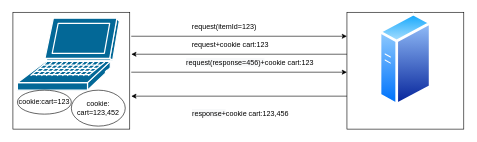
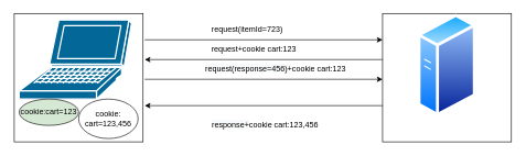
- <mxCell id="10" value="request(itemId=123)" style="text;html=1;align=center;verticalAlign=middle;resizable=0;points=[];autosize=1;strokeColor=none;fillColor=none;" parent="1" vertex="1"><mxGeometry x="308" y="30" width="130" height="30" as="geometry" /></mxCell>
+ <mxCell id="10" value="request(itemId=723)" style="text;html=1;align=center;verticalAlign=middle;resizable=0;points=[];autosize=1;strokeColor=none;fillColor=none;" parent="1" vertex="1"><mxGeometry x="308" y="30" width="130" height="30" as="geometry" /></mxCell>
- <mxCell id="14" value="cookie:cart=123" style="ellipse;whiteSpace=wrap;html=1;" vertex="1" parent="1"><mxGeometry x="28" y="150" width="90" height="40" as="geometry" /></mxCell>
+ <mxCell id="14" value="cookie:cart=123" style="ellipse;whiteSpace=wrap;html=1;fillColor=#d5e8d4;" vertex="1" parent="1"><mxGeometry x="28" y="150" width="90" height="40" as="geometry" /></mxCell>
- <mxCell id="15" value="cookie:&lt;br&gt;cart=123,452" style="ellipse;whiteSpace=wrap;html=1;" vertex="1" parent="1"><mxGeometry x="118" y="150" width="90" height="60" as="geometry" /></mxCell>
+ <mxCell id="15" value="cookie:&lt;br&gt;cart=123,456" style="ellipse;whiteSpace=wrap;html=1;" vertex="1" parent="1"><mxGeometry x="118" y="150" width="90" height="60" as="geometry" /></mxCell>
